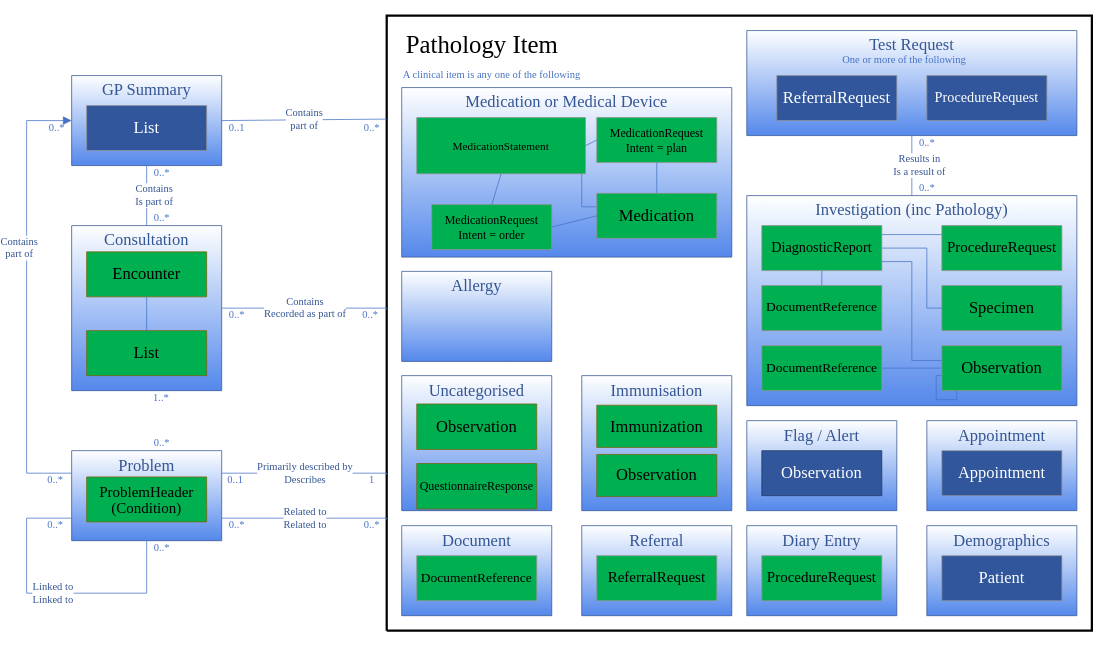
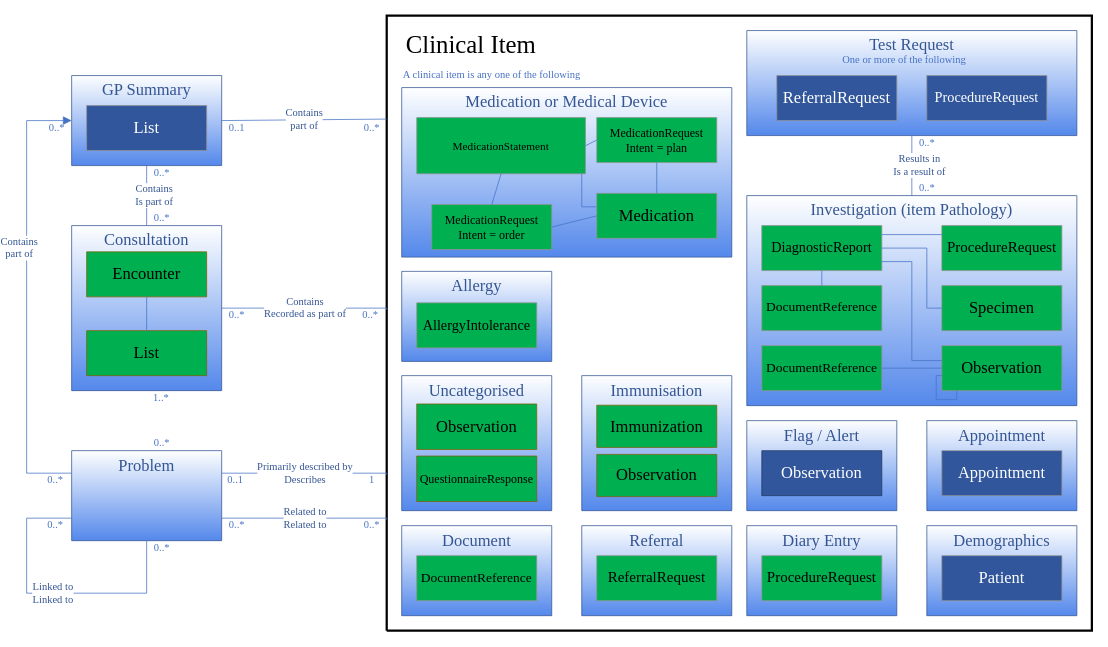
- <mxCell id="59" value="&lt;p style=&quot;align:left;margin-left:0;margin-right:0;margin-top:0px;margin-bottom:0px;text-indent:0;valign:middle;direction:ltr;&quot;&gt;&lt;font style=&quot;font-size:33px;font-family:Calibri;color:#000000;direction:ltr;letter-spacing:0px;line-height:120%;opacity:1&quot;&gt;Pathology Item&lt;br/&gt;&lt;/font&gt;&lt;/p&gt;" style="verticalAlign=middle;align=left;vsdxID=1235;fillColor=none;gradientColor=none;shape=stencil(nZBLDoAgDERP0z3SIyjew0SURgSD+Lu9kMZoXLhwN9O+tukAlrNpJg1SzDH4QW/URgNYgZTkjA4UkwJUgGXng+6DX1zLfmoymdXo17xh5zmRJ6Q42BWCfc2oJfdAr+Yv+AP9Cb7OJ3H/2JG1HNGz/84klThPVCc=);strokeColor=none;labelBackgroundColor=none;rounded=0;html=1;whiteSpace=wrap;" parent="1" vertex="1"><mxGeometry x="524" y="40" width="415" height="40" as="geometry" /></mxCell>
+ <mxCell id="59" value="&lt;p style=&quot;align:left;margin-left:0;margin-right:0;margin-top:0px;margin-bottom:0px;text-indent:0;valign:middle;direction:ltr;&quot;&gt;&lt;font style=&quot;font-size:33px;font-family:Calibri;color:#000000;direction:ltr;letter-spacing:0px;line-height:120%;opacity:1&quot;&gt;Clinical Item&lt;br/&gt;&lt;/font&gt;&lt;/p&gt;" style="verticalAlign=middle;align=left;vsdxID=1235;fillColor=none;gradientColor=none;shape=stencil(nZBLDoAgDERP0z3SIyjew0SURgSD+Lu9kMZoXLhwN9O+tukAlrNpJg1SzDH4QW/URgNYgZTkjA4UkwJUgGXng+6DX1zLfmoymdXo17xh5zmRJ6Q42BWCfc2oJfdAr+Yv+AP9Cb7OJ3H/2JG1HNGz/84klThPVCc=);strokeColor=none;labelBackgroundColor=none;rounded=0;html=1;whiteSpace=wrap;" parent="1" vertex="1"><mxGeometry x="524" y="40" width="415" height="40" as="geometry" /></mxCell>
- <mxCell id="62" value="&lt;p style=&quot;align:center;margin-left:0;margin-right:0;margin-top:0px;margin-bottom:0px;text-indent:0;valign:top;direction:ltr;&quot;&gt;&lt;font style=&quot;font-size:22px;font-family:Calibri;color:#345593;direction:ltr;letter-spacing:0px;line-height:120%;opacity:1&quot;&gt;    Investigation (inc Pathology)&lt;br/&gt;&lt;/font&gt;&lt;/p&gt;" style="verticalAlign=top;align=center;vsdxID=1003;fillColor=#feffff;gradientColor=#5488eb;shape=stencil(nZBLDoAgDERP0z3SIyjew0SURgSD+Lu9kMZoXLhwN9O+tukAlrNpJg1SzDH4QW/URgNYgZTkjA4UkwJUgGXng+6DX1zLfmoymdXo17xh5zmRJ6Q42BWCfc2oJfdAr+Yv+AP9Cb7OJ3H/2JG1HNGz/84klThPVCc=);strokeColor=#345593;labelBackgroundColor=none;rounded=0;html=1;whiteSpace=wrap;" parent="61" vertex="1"><mxGeometry width="440" height="280" as="geometry" /></mxCell>
+ <mxCell id="62" value="&lt;p style=&quot;align:center;margin-left:0;margin-right:0;margin-top:0px;margin-bottom:0px;text-indent:0;valign:top;direction:ltr;&quot;&gt;&lt;font style=&quot;font-size:22px;font-family:Calibri;color:#345593;direction:ltr;letter-spacing:0px;line-height:120%;opacity:1&quot;&gt;    Investigation (item Pathology)&lt;br/&gt;&lt;/font&gt;&lt;/p&gt;" style="verticalAlign=top;align=center;vsdxID=1003;fillColor=#feffff;gradientColor=#5488eb;shape=stencil(nZBLDoAgDERP0z3SIyjew0SURgSD+Lu9kMZoXLhwN9O+tukAlrNpJg1SzDH4QW/URgNYgZTkjA4UkwJUgGXng+6DX1zLfmoymdXo17xh5zmRJ6Q42BWCfc2oJfdAr+Yv+AP9Cb7OJ3H/2JG1HNGz/84klThPVCc=);strokeColor=#345593;labelBackgroundColor=none;rounded=0;html=1;whiteSpace=wrap;" parent="61" vertex="1"><mxGeometry width="440" height="280" as="geometry" /></mxCell>
+ <mxCell id="89" value="&lt;font style=&quot;font-size:19px;font-family:Calibri;color:#000000;direction:ltr;letter-spacing:0px;line-height:120%;opacity:1&quot;&gt;AllergyIntolerance&lt;br/&gt;&lt;/font&gt;" style="verticalAlign=middle;align=center;vsdxID=1075;fillColor=#00b050;gradientColor=none;shape=stencil(nZBLDoAgDERP0z3SIyjew0SURgSD+Lu9kMZoXLhwN9O+tukAlrNpJg1SzDH4QW/URgNYgZTkjA4UkwJUgGXng+6DX1zLfmoymdXo17xh5zmRJ6Q42BWCfc2oJfdAr+Yv+AP9Cb7OJ3H/2JG1HNGz/84klThPVCc=);strokeColor=#939393;labelBackgroundColor=none;rounded=0;html=1;whiteSpace=wrap;" parent="1" vertex="1"><mxGeometry x="540" y="403" width="160" height="60" as="geometry" /></mxCell>
- <mxCell id="93" value="&lt;font style=&quot;font-family: &amp;#34;calibri&amp;#34; ; color: rgb(0 , 0 , 0) ; direction: ltr ; letter-spacing: 0px ; line-height: 120% ; opacity: 1&quot;&gt;&lt;font style=&quot;font-size: 16px&quot;&gt;QuestionnaireResponse&lt;/font&gt;&lt;br&gt;&lt;/font&gt;" style="verticalAlign=middle;align=center;vsdxID=1238;fillColor=#00b050;gradientColor=none;shape=stencil(nZBLDoAgDERP0z3SIyjew0SURgSD+Lu9kMZoXLhwN9O+tukAlrNpJg1SzDH4QW/URgNYgZTkjA4UkwJUgGXng+6DX1zLfmoymdXo17xh5zmRJ6Q42BWCfc2oJfdAr+Yv+AP9Cb7OJ3H/2JG1HNGz/84klThPVCc=);strokeColor=#7f6000;labelBackgroundColor=none;rounded=0;html=1;whiteSpace=wrap;" vertex="1" parent="90"><mxGeometry x="20" y="117.191" width="160" height="60.674" as="geometry" /></mxCell>
+ <mxCell id="93" value="&lt;font style=&quot;font-family: &amp;#34;calibri&amp;#34; ; color: rgb(0 , 0 , 0) ; direction: ltr ; letter-spacing: 0px ; line-height: 120% ; opacity: 1&quot;&gt;&lt;font style=&quot;font-size: 16px&quot;&gt;QuestionnaireResponse&lt;/font&gt;&lt;br&gt;&lt;/font&gt;" style="verticalAlign=middle;align=center;vsdxID=1238;fillColor=#00b050;gradientColor=none;shape=stencil(nZBLDoAgDERP0z3SIyjew0SURgSD+Lu9kMZoXLhwN9O+tukAlrNpJg1SzDH4QW/URgNYgZTkjA4UkwJUgGXng+6DX1zLfmoymdXo17xh5zmRJ6Q42BWCfc2oJfdAr+Yv+AP9Cb7OJ3H/2JG1HNGz/84klThPVCc=);strokeColor=#7f6000;labelBackgroundColor=none;rounded=0;html=1;whiteSpace=wrap;" vertex="1" parent="90"><mxGeometry x="20" y="107.191" width="160" height="60.674" as="geometry" /></mxCell>
- <mxCell id="5" value="&lt;font style=&quot;font-family: &amp;#34;calibri&amp;#34; ; color: rgb(0 , 0 , 0) ; direction: ltr ; letter-spacing: 0px ; line-height: 120% ; opacity: 1&quot;&gt;&lt;font style=&quot;font-size: 20px ; line-height: 100%&quot;&gt;ProblemHeader (Condition)&lt;/font&gt;&lt;br&gt;&lt;/font&gt;" style="verticalAlign=middle;align=center;vsdxID=1100;fillColor=#00b050;gradientColor=none;shape=stencil(nZBLDoAgDERP0z3SIyjew0SURgSD+Lu9kMZoXLhwN9O+tukAlrNpJg1SzDH4QW/URgNYgZTkjA4UkwJUgGXng+6DX1zLfmoymdXo17xh5zmRJ6Q42BWCfc2oJfdAr+Yv+AP9Cb7OJ3H/2JG1HNGz/84klThPVCc=);strokeColor=#7f6000;labelBackgroundColor=none;rounded=0;html=1;whiteSpace=wrap;" parent="3" vertex="1"><mxGeometry x="20" y="35" width="160" height="60" as="geometry" /></mxCell>
